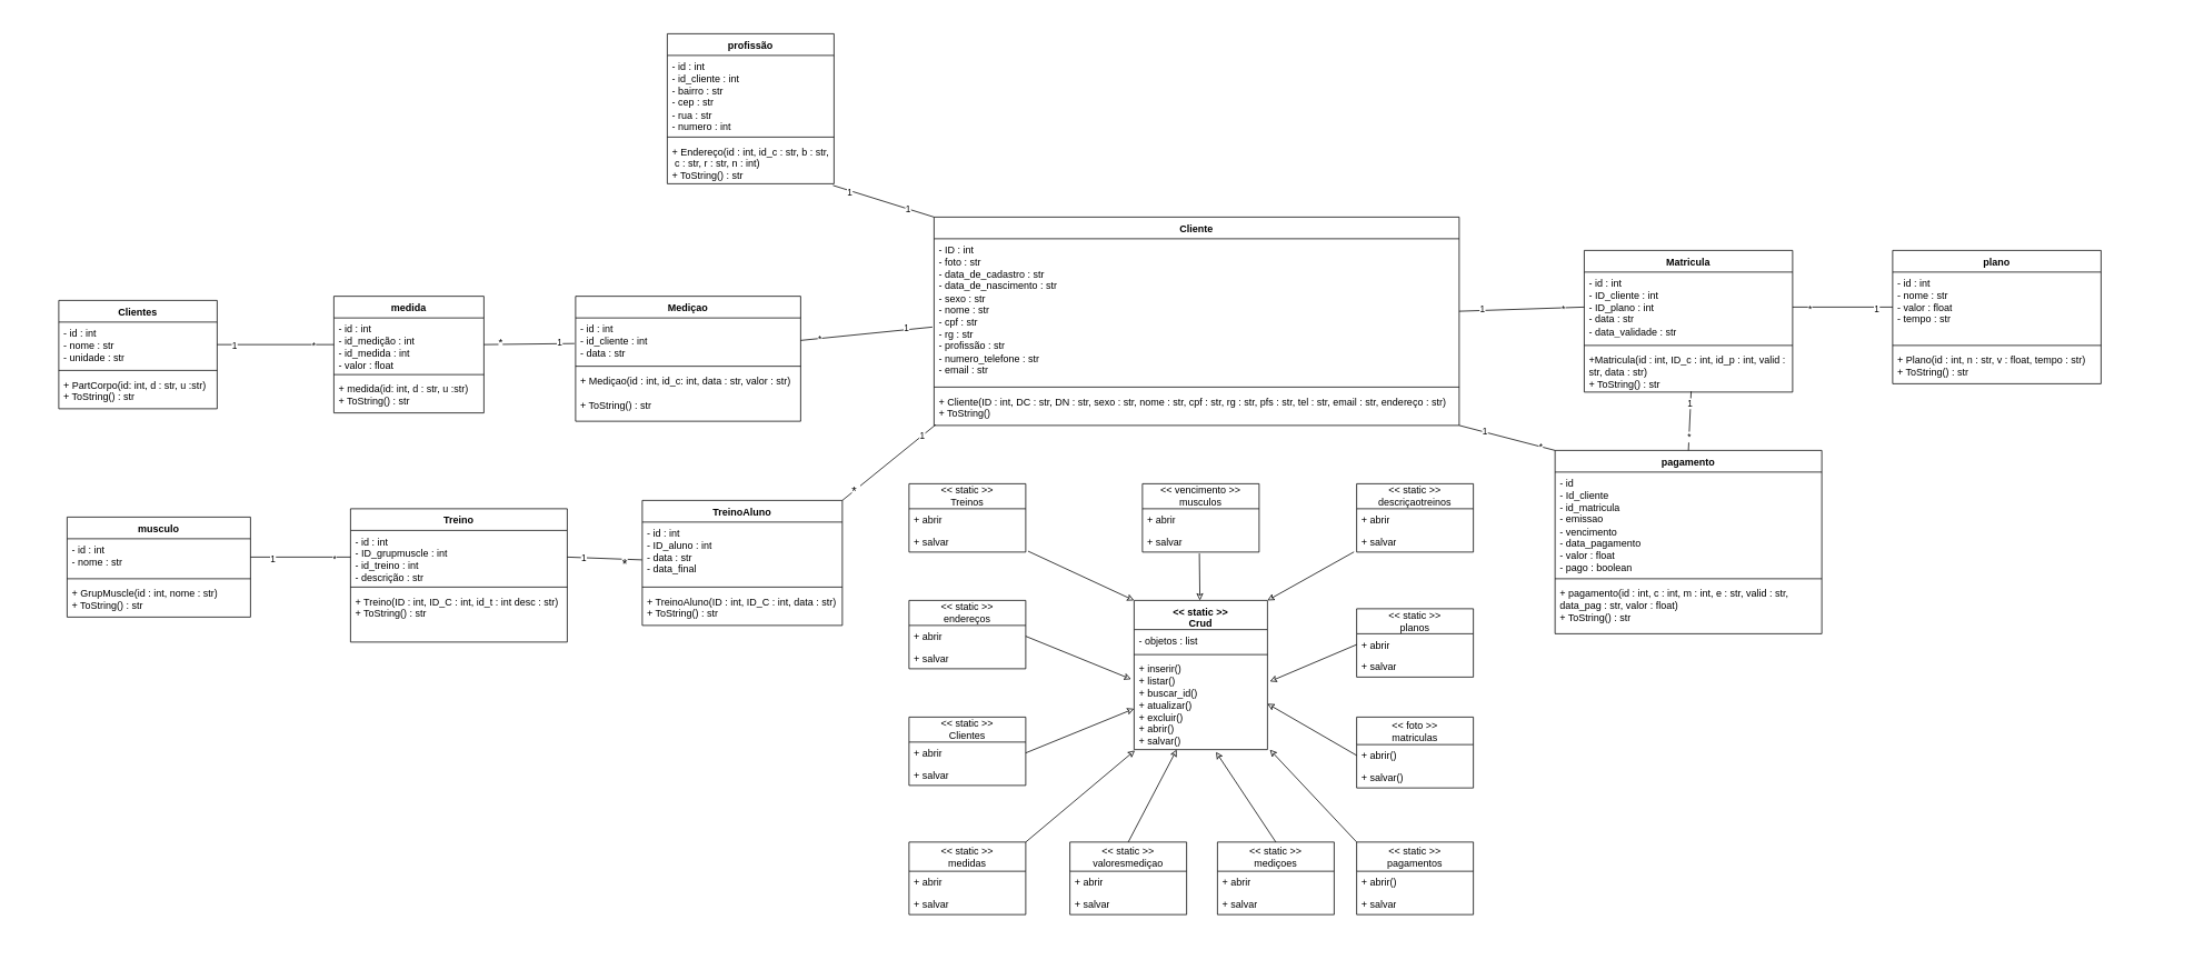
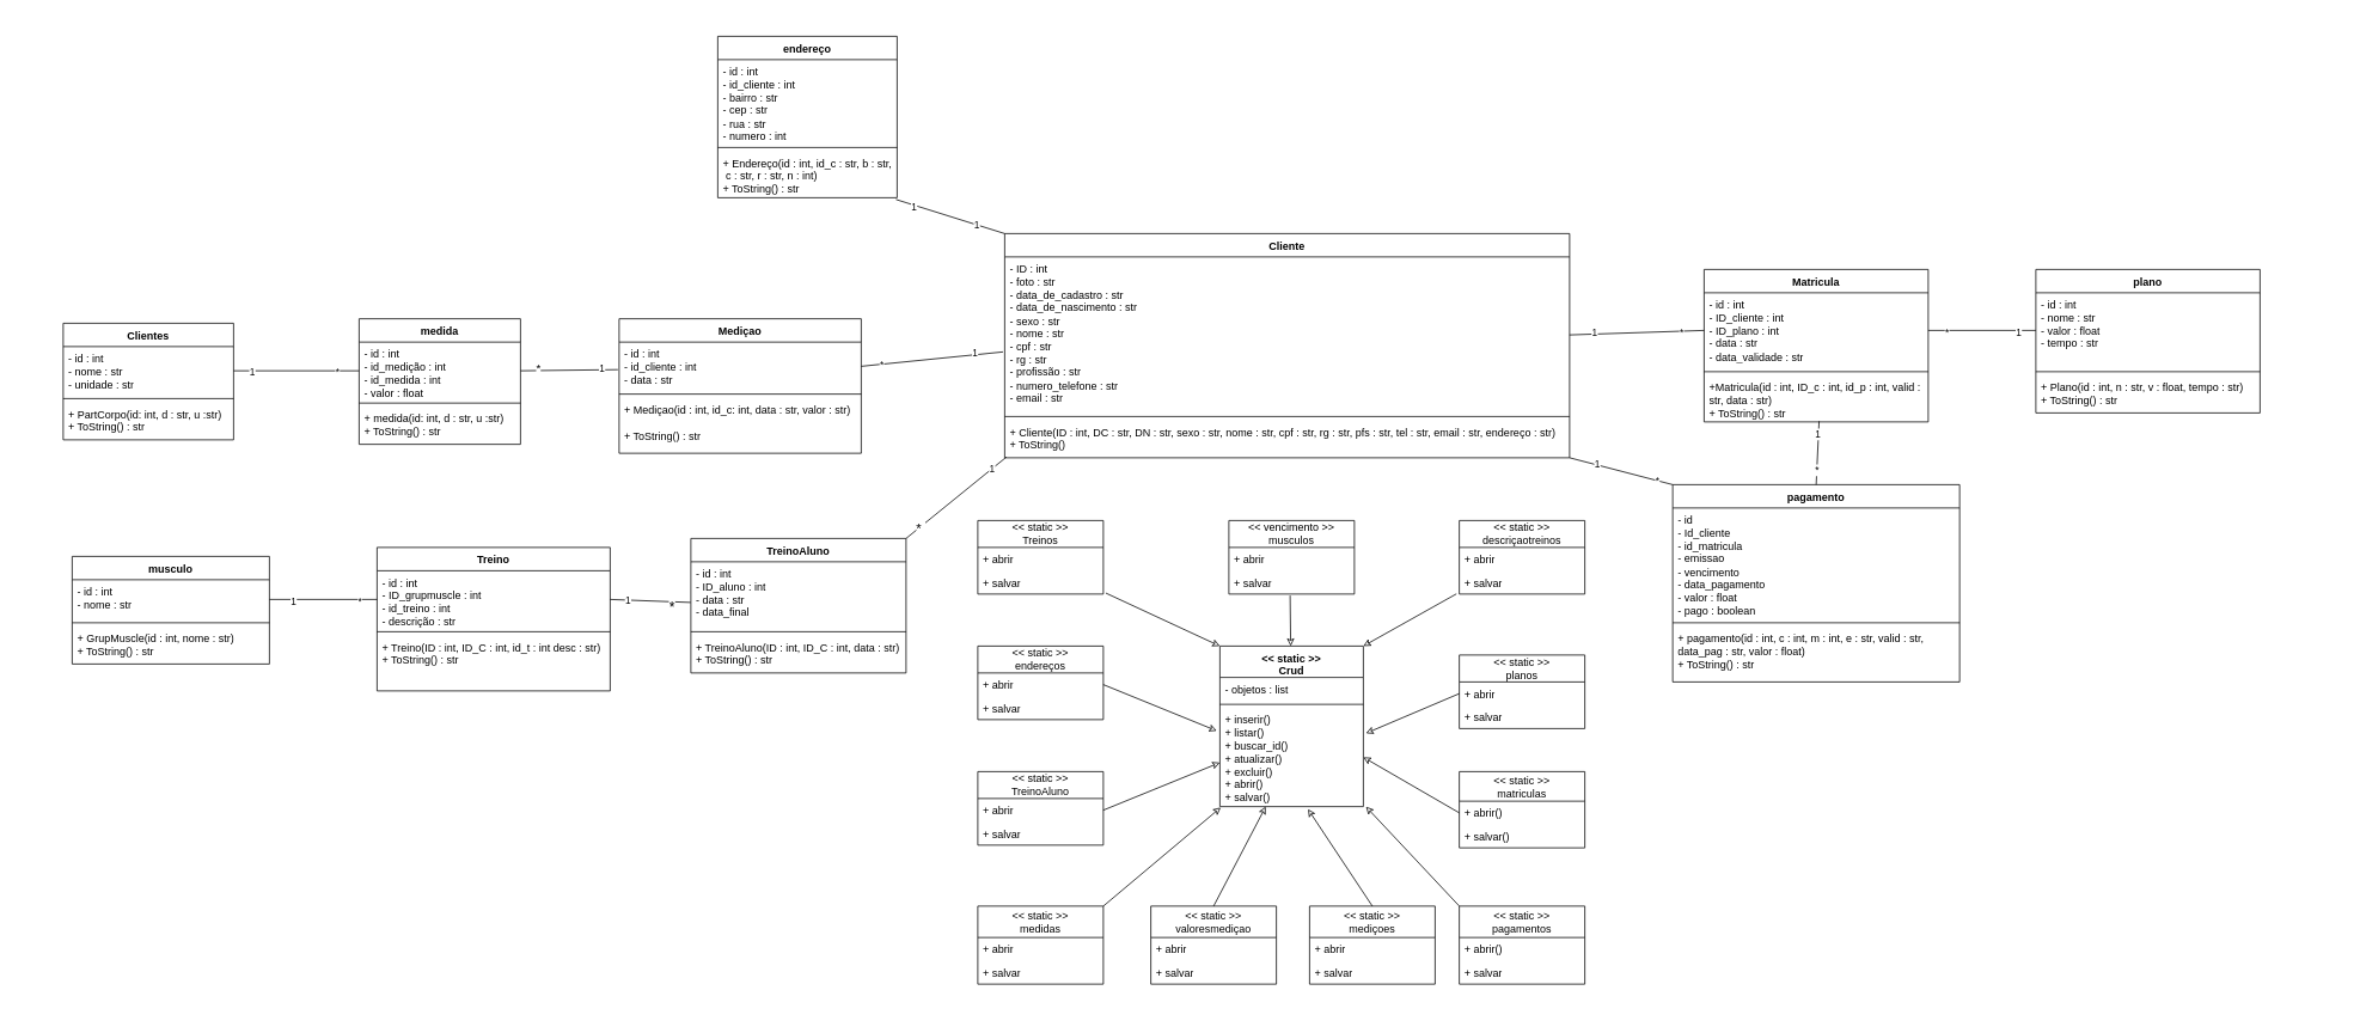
- <mxCell id="60" value="profissão" style="swimlane;fontStyle=1;align=center;verticalAlign=top;childLayout=stackLayout;horizontal=1;startSize=26;horizontalStack=0;resizeParent=1;resizeParentMax=0;resizeLast=0;collapsible=1;marginBottom=0;whiteSpace=wrap;html=1;" parent="1" vertex="1"><mxGeometry x="800" y="40" width="200" height="180" as="geometry" /></mxCell>
+ <mxCell id="60" value="endereço" style="swimlane;fontStyle=1;align=center;verticalAlign=top;childLayout=stackLayout;horizontal=1;startSize=26;horizontalStack=0;resizeParent=1;resizeParentMax=0;resizeLast=0;collapsible=1;marginBottom=0;whiteSpace=wrap;html=1;" parent="1" vertex="1"><mxGeometry x="800" y="40" width="200" height="180" as="geometry" /></mxCell>
- <mxCell id="37" value="&lt;div&gt;&amp;lt;&amp;lt; static &amp;gt;&amp;gt;&lt;br&gt;&lt;/div&gt;Clientes" style="swimlane;fontStyle=0;childLayout=stackLayout;horizontal=1;startSize=30;fillColor=none;horizontalStack=0;resizeParent=1;resizeParentMax=0;resizeLast=0;collapsible=1;marginBottom=0;whiteSpace=wrap;html=1;fontFamily=Helvetica;" parent="1" vertex="1"><mxGeometry x="1090" y="860" width="140" height="82" as="geometry" /></mxCell>
+ <mxCell id="37" value="&lt;div&gt;&amp;lt;&amp;lt; static &amp;gt;&amp;gt;&lt;br&gt;&lt;/div&gt;TreinoAluno" style="swimlane;fontStyle=0;childLayout=stackLayout;horizontal=1;startSize=30;fillColor=none;horizontalStack=0;resizeParent=1;resizeParentMax=0;resizeLast=0;collapsible=1;marginBottom=0;whiteSpace=wrap;html=1;fontFamily=Helvetica;" parent="1" vertex="1"><mxGeometry x="1090" y="860" width="140" height="82" as="geometry" /></mxCell>
- <mxCell id="40" value="&lt;div&gt;&amp;lt;&amp;lt; foto &amp;gt;&amp;gt;&lt;br&gt;&lt;/div&gt;matriculas" style="swimlane;fontStyle=0;childLayout=stackLayout;horizontal=1;startSize=33;fillColor=none;horizontalStack=0;resizeParent=1;resizeParentMax=0;resizeLast=0;collapsible=1;marginBottom=0;whiteSpace=wrap;html=1;fontFamily=Helvetica;" parent="1" vertex="1"><mxGeometry x="1627" y="860" width="140" height="85" as="geometry" /></mxCell>
+ <mxCell id="40" value="&lt;div&gt;&amp;lt;&amp;lt; static &amp;gt;&amp;gt;&lt;br&gt;&lt;/div&gt;matriculas" style="swimlane;fontStyle=0;childLayout=stackLayout;horizontal=1;startSize=33;fillColor=none;horizontalStack=0;resizeParent=1;resizeParentMax=0;resizeLast=0;collapsible=1;marginBottom=0;whiteSpace=wrap;html=1;fontFamily=Helvetica;" parent="1" vertex="1"><mxGeometry x="1627" y="860" width="140" height="85" as="geometry" /></mxCell>
